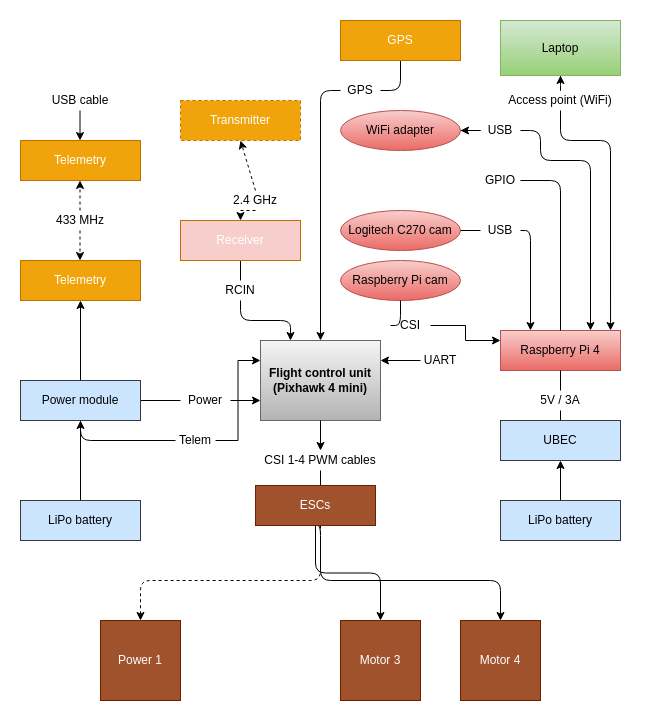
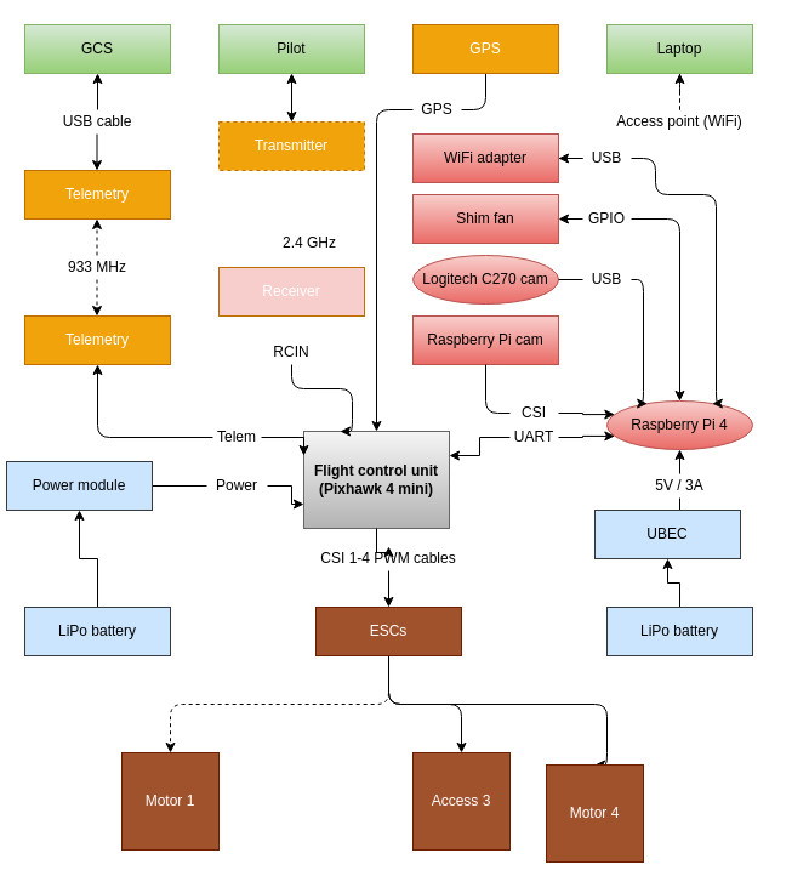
+ <mxCell id="2" value="GCS" style="rounded=0;whiteSpace=wrap;html=1;gradientColor=#97d077;fillColor=#d5e8d4;strokeColor=#82b366;" parent="1" vertex="1"><mxGeometry x="20" y="20" width="120" height="40" as="geometry" /></mxCell>
+ <mxCell id="11" value="Pilot" style="rounded=0;whiteSpace=wrap;html=1;gradientColor=#97d077;fillColor=#d5e8d4;strokeColor=#82b366;" parent="1" vertex="1"><mxGeometry x="180" y="20" width="120" height="40" as="geometry" /></mxCell>
- <mxCell id="53" value="Laptop" style="rounded=0;whiteSpace=wrap;html=1;gradientColor=#97d077;fillColor=#d5e8d4;strokeColor=#82b366;" parent="1" vertex="1"><mxGeometry x="500" y="20" width="120" height="55" as="geometry" /></mxCell>
+ <mxCell id="53" value="Laptop" style="rounded=0;whiteSpace=wrap;html=1;gradientColor=#97d077;fillColor=#d5e8d4;strokeColor=#82b366;" parent="1" vertex="1"><mxGeometry x="500" y="20" width="120" height="40" as="geometry" /></mxCell>
+ <mxCell id="5" value="" style="endArrow=classic;html=1;entryX=0.5;entryY=1;entryDx=0;entryDy=0;exitX=0.5;exitY=0;exitDx=0;exitDy=0;" parent="1" source="4" target="2" edge="1"><mxGeometry width="50" height="50" relative="1" as="geometry"><mxPoint x="210" y="100" as="sourcePoint" /><mxPoint x="260" y="50" as="targetPoint" /></mxGeometry></mxCell>
+ <mxCell id="57" value="" style="endArrow=classic;startArrow=classic;html=1;strokeWidth=1;entryX=0.5;entryY=1;entryDx=0;entryDy=0;exitX=0.5;exitY=0;exitDx=0;exitDy=0;" parent="1" source="12" target="11" edge="1"><mxGeometry width="50" height="50" relative="1" as="geometry"><mxPoint x="150" y="230" as="sourcePoint" /><mxPoint x="200" y="180" as="targetPoint" /></mxGeometry></mxCell>
- <mxCell id="73" value="WiFi adapter" style="ellipse;whiteSpace=wrap;html=1;fillColor=#f8cecc;strokeColor=#b85450;gradientColor=#ea6b66;" vertex="1" parent="1"><mxGeometry x="340" y="110" width="120" height="40" as="geometry" /></mxCell>
+ <mxCell id="73" value="WiFi adapter" style="rounded=0;whiteSpace=wrap;html=1;fillColor=#f8cecc;strokeColor=#b85450;gradientColor=#ea6b66;" vertex="1" parent="1"><mxGeometry x="340" y="110" width="120" height="40" as="geometry" /></mxCell>
- <mxCell id="51" value="" style="endArrow=classic;html=1;strokeWidth=1;entryX=0.5;entryY=1;entryDx=0;entryDy=0;exitX=0.5;exitY=0;exitDx=0;exitDy=0;dashed=1;" parent="1" source="16" target="12" edge="1"><mxGeometry width="50" height="50" relative="1" as="geometry"><mxPoint x="336" y="273" as="sourcePoint" /><mxPoint x="386" y="223" as="targetPoint" /></mxGeometry></mxCell>
+ <mxCell id="68" value="Shim fan" style="rounded=0;whiteSpace=wrap;html=1;fillColor=#f8cecc;strokeColor=#b85450;gradientColor=#ea6b66;" parent="1" vertex="1"><mxGeometry x="340" y="160" width="120" height="40" as="geometry" /></mxCell>
+ <mxCell id="69" style="edgeStyle=orthogonalEdgeStyle;rounded=1;orthogonalLoop=1;jettySize=auto;html=1;exitX=0;exitY=0.5;exitDx=0;exitDy=0;entryX=1;entryY=0.5;entryDx=0;entryDy=0;endArrow=classic;endFill=1;strokeWidth=1;" parent="1" source="71" target="68" edge="1"><mxGeometry relative="1" as="geometry" /></mxCell>
- <mxCell id="55" style="edgeStyle=orthogonalEdgeStyle;rounded=1;orthogonalLoop=1;jettySize=auto;html=1;exitX=0.5;exitY=1;exitDx=0;exitDy=0;entryX=0.917;entryY=0;entryDx=0;entryDy=0;entryPerimeter=0;" edge="1" parent="1" source="56" target="31"><mxGeometry relative="1" as="geometry"><Array as="points"><mxPoint x="560" y="140" /><mxPoint x="610" y="140" /></Array></mxGeometry></mxCell>
- <mxCell id="15" style="edgeStyle=orthogonalEdgeStyle;rounded=0;orthogonalLoop=1;jettySize=auto;html=1;exitX=0.5;exitY=1;exitDx=0;exitDy=0;entryX=0.5;entryY=0;entryDx=0;entryDy=0;endArrow=classic;endFill=1;strokeWidth=1;dashed=1;" parent="1" source="16" target="14" edge="1"><mxGeometry relative="1" as="geometry" /></mxCell>
- <mxCell id="8" value="433 MHz" style="text;html=1;strokeColor=none;fillColor=none;align=center;verticalAlign=middle;whiteSpace=wrap;rounded=0;" parent="1" vertex="1"><mxGeometry x="45" y="210" width="70" height="20" as="geometry" /></mxCell>
+ <mxCell id="8" value="933 MHz" style="text;html=1;strokeColor=none;fillColor=none;align=center;verticalAlign=middle;whiteSpace=wrap;rounded=0;" parent="1" vertex="1"><mxGeometry x="45" y="210" width="70" height="20" as="geometry" /></mxCell>
- <mxCell id="13" style="edgeStyle=orthogonalEdgeStyle;rounded=0;orthogonalLoop=1;jettySize=auto;html=1;exitX=0.5;exitY=1;exitDx=0;exitDy=0;entryX=0.5;entryY=0;entryDx=0;entryDy=0;endArrow=none;endFill=0;strokeWidth=1;" parent="1" source="14" target="25" edge="1"><mxGeometry relative="1" as="geometry" /></mxCell>
- <mxCell id="61" value="Raspberry Pi cam" style="ellipse;whiteSpace=wrap;html=1;fillColor=#f8cecc;strokeColor=#b85450;gradientColor=#ea6b66;" parent="1" vertex="1"><mxGeometry x="340" y="260" width="120" height="40" as="geometry" /></mxCell>
+ <mxCell id="61" value="Raspberry Pi cam" style="rounded=0;whiteSpace=wrap;html=1;fillColor=#f8cecc;strokeColor=#b85450;gradientColor=#ea6b66;" parent="1" vertex="1"><mxGeometry x="340" y="260" width="120" height="40" as="geometry" /></mxCell>
- <mxCell id="70" style="edgeStyle=orthogonalEdgeStyle;orthogonalLoop=1;jettySize=auto;html=1;exitX=1;exitY=0.5;exitDx=0;exitDy=0;entryX=0.5;entryY=0;entryDx=0;entryDy=0;rounded=1;endArrow=none;" edge="1" parent="1" source="71" target="31"><mxGeometry relative="1" as="geometry" /></mxCell>
+ <mxCell id="70" style="edgeStyle=orthogonalEdgeStyle;orthogonalLoop=1;jettySize=auto;html=1;exitX=1;exitY=0.5;exitDx=0;exitDy=0;entryX=0.5;entryY=0;entryDx=0;entryDy=0;rounded=1;" edge="1" parent="1" source="71" target="31"><mxGeometry relative="1" as="geometry" /></mxCell>
- <mxCell id="67" value="CSI" style="text;html=1;strokeColor=none;fillColor=none;align=center;verticalAlign=middle;whiteSpace=wrap;rounded=0;" parent="1" vertex="1"><mxGeometry x="390" y="315" width="40" height="20" as="geometry" /></mxCell>
+ <mxCell id="67" value="CSI" style="text;html=1;strokeColor=none;fillColor=none;align=center;verticalAlign=middle;whiteSpace=wrap;rounded=0;" parent="1" vertex="1"><mxGeometry x="420" y="330" width="40" height="20" as="geometry" /></mxCell>
- <mxCell id="31" value="Raspberry Pi 4" style="rounded=0;whiteSpace=wrap;html=1;fillColor=#f8cecc;strokeColor=#b85450;gradientColor=#ea6b66;" parent="1" vertex="1"><mxGeometry x="500" y="330" width="120" height="40" as="geometry" /></mxCell>
+ <mxCell id="31" value="Raspberry Pi 4" style="ellipse;whiteSpace=wrap;html=1;fillColor=#f8cecc;strokeColor=#b85450;gradientColor=#ea6b66;" parent="1" vertex="1"><mxGeometry x="500" y="330" width="120" height="40" as="geometry" /></mxCell>
+ <mxCell id="44" style="edgeStyle=orthogonalEdgeStyle;rounded=0;orthogonalLoop=1;jettySize=auto;html=1;entryX=0;entryY=0.75;entryDx=0;entryDy=0;endArrow=classic;endFill=1;strokeWidth=1;" parent="1" source="45" target="31" edge="1"><mxGeometry relative="1" as="geometry" /></mxCell>
- <mxCell id="46" style="edgeStyle=orthogonalEdgeStyle;rounded=0;orthogonalLoop=1;jettySize=auto;html=1;exitX=0.5;exitY=0;exitDx=0;exitDy=0;entryX=0.5;entryY=1;entryDx=0;entryDy=0;endArrow=none;endFill=1;strokeWidth=1;" parent="1" source="47" target="31" edge="1"><mxGeometry relative="1" as="geometry" /></mxCell>
+ <mxCell id="46" style="edgeStyle=orthogonalEdgeStyle;rounded=0;orthogonalLoop=1;jettySize=auto;html=1;exitX=0.5;exitY=0;exitDx=0;exitDy=0;entryX=0.5;entryY=1;entryDx=0;entryDy=0;endArrow=classic;endFill=1;strokeWidth=1;" parent="1" source="47" target="31" edge="1"><mxGeometry relative="1" as="geometry" /></mxCell>
- <mxCell id="20" value="&lt;div&gt;&lt;b&gt;Flight control unit&lt;/b&gt;&lt;/div&gt;&lt;div&gt;&lt;b&gt;(Pixhawk 4 mini)&lt;br&gt;&lt;/b&gt;&lt;/div&gt;" style="rounded=0;whiteSpace=wrap;html=1;gradientColor=#b3b3b3;fillColor=#f5f5f5;strokeColor=#666666;" parent="1" vertex="1"><mxGeometry x="260" y="340" width="120" height="80" as="geometry" /></mxCell>
+ <mxCell id="20" value="&lt;div&gt;&lt;b&gt;Flight control unit&lt;/b&gt;&lt;/div&gt;&lt;div&gt;&lt;b&gt;(Pixhawk 4 mini)&lt;br&gt;&lt;/b&gt;&lt;/div&gt;" style="rounded=0;whiteSpace=wrap;html=1;gradientColor=#b3b3b3;fillColor=#f5f5f5;strokeColor=#666666;" parent="1" vertex="1"><mxGeometry x="250" y="355" width="120" height="80" as="geometry" /></mxCell>
- <mxCell id="28" value="Power module" style="rounded=0;whiteSpace=wrap;html=1;fillColor=#cce5ff;strokeColor=#36393d;" parent="1" vertex="1"><mxGeometry x="20" y="380" width="120" height="40" as="geometry" /></mxCell>
+ <mxCell id="28" value="Power module" style="rounded=0;whiteSpace=wrap;html=1;fillColor=#cce5ff;strokeColor=#36393d;" parent="1" vertex="1"><mxGeometry x="5" y="380" width="120" height="40" as="geometry" /></mxCell>
- <mxCell id="48" value="Power" style="text;html=1;strokeColor=none;fillColor=none;align=center;verticalAlign=middle;whiteSpace=wrap;rounded=0;" parent="1" vertex="1"><mxGeometry x="180" y="390" width="50" height="20" as="geometry" /></mxCell>
+ <mxCell id="48" value="Power" style="text;html=1;strokeColor=none;fillColor=none;align=center;verticalAlign=middle;whiteSpace=wrap;rounded=0;" parent="1" vertex="1"><mxGeometry x="170" y="390" width="50" height="20" as="geometry" /></mxCell>
- <mxCell id="23" value="Telem " style="text;html=1;strokeColor=none;fillColor=none;align=center;verticalAlign=middle;whiteSpace=wrap;rounded=0;" parent="1" vertex="1"><mxGeometry x="175" y="430" width="40" height="20" as="geometry" /></mxCell>
+ <mxCell id="23" value="Telem " style="text;html=1;strokeColor=none;fillColor=none;align=center;verticalAlign=middle;whiteSpace=wrap;rounded=0;" parent="1" vertex="1"><mxGeometry x="175" y="350" width="40" height="20" as="geometry" /></mxCell>
- <mxCell id="33" value="UBEC" style="rounded=0;whiteSpace=wrap;html=1;fillColor=#cce5ff;strokeColor=#36393d;" parent="1" vertex="1"><mxGeometry x="500" y="420" width="120" height="40" as="geometry" /></mxCell>
+ <mxCell id="33" value="UBEC" style="rounded=0;whiteSpace=wrap;html=1;fillColor=#cce5ff;strokeColor=#36393d;" parent="1" vertex="1"><mxGeometry x="490" y="420" width="120" height="40" as="geometry" /></mxCell>
- <mxCell id="39" value="ESCs" style="rounded=0;whiteSpace=wrap;html=1;fillColor=#a0522d;strokeColor=#6D1F00;fontColor=#ffffff;" parent="1" vertex="1"><mxGeometry x="255" y="485" width="120" height="40" as="geometry" /></mxCell>
+ <mxCell id="39" value="ESCs" style="rounded=0;whiteSpace=wrap;html=1;fillColor=#a0522d;strokeColor=#6D1F00;fontColor=#ffffff;" parent="1" vertex="1"><mxGeometry x="260" y="500" width="120" height="40" as="geometry" /></mxCell>
- <mxCell id="41" value="Power 1" style="rounded=0;whiteSpace=wrap;html=1;fillColor=#a0522d;strokeColor=#6D1F00;fontColor=#ffffff;" parent="1" vertex="1"><mxGeometry x="100" y="620" width="80" height="80" as="geometry" /></mxCell>
+ <mxCell id="41" value="Motor 1" style="rounded=0;whiteSpace=wrap;html=1;fillColor=#a0522d;strokeColor=#6D1F00;fontColor=#ffffff;" parent="1" vertex="1"><mxGeometry x="100" y="620" width="80" height="80" as="geometry" /></mxCell>
- <mxCell id="42" value="Motor 3" style="rounded=0;whiteSpace=wrap;html=1;fillColor=#a0522d;strokeColor=#6D1F00;fontColor=#ffffff;" parent="1" vertex="1"><mxGeometry x="340" y="620" width="80" height="80" as="geometry" /></mxCell>
+ <mxCell id="42" value="Access 3" style="rounded=0;whiteSpace=wrap;html=1;fillColor=#a0522d;strokeColor=#6D1F00;fontColor=#ffffff;" parent="1" vertex="1"><mxGeometry x="340" y="620" width="80" height="80" as="geometry" /></mxCell>
- <mxCell id="40" value="Motor 4" style="rounded=0;whiteSpace=wrap;html=1;fillColor=#a0522d;strokeColor=#6D1F00;fontColor=#ffffff;" parent="1" vertex="1"><mxGeometry x="460" y="620" width="80" height="80" as="geometry" /></mxCell>
+ <mxCell id="40" value="Motor 4" style="rounded=0;whiteSpace=wrap;html=1;fillColor=#a0522d;strokeColor=#6D1F00;fontColor=#ffffff;" parent="1" vertex="1"><mxGeometry x="450" y="630" width="80" height="80" as="geometry" /></mxCell>
